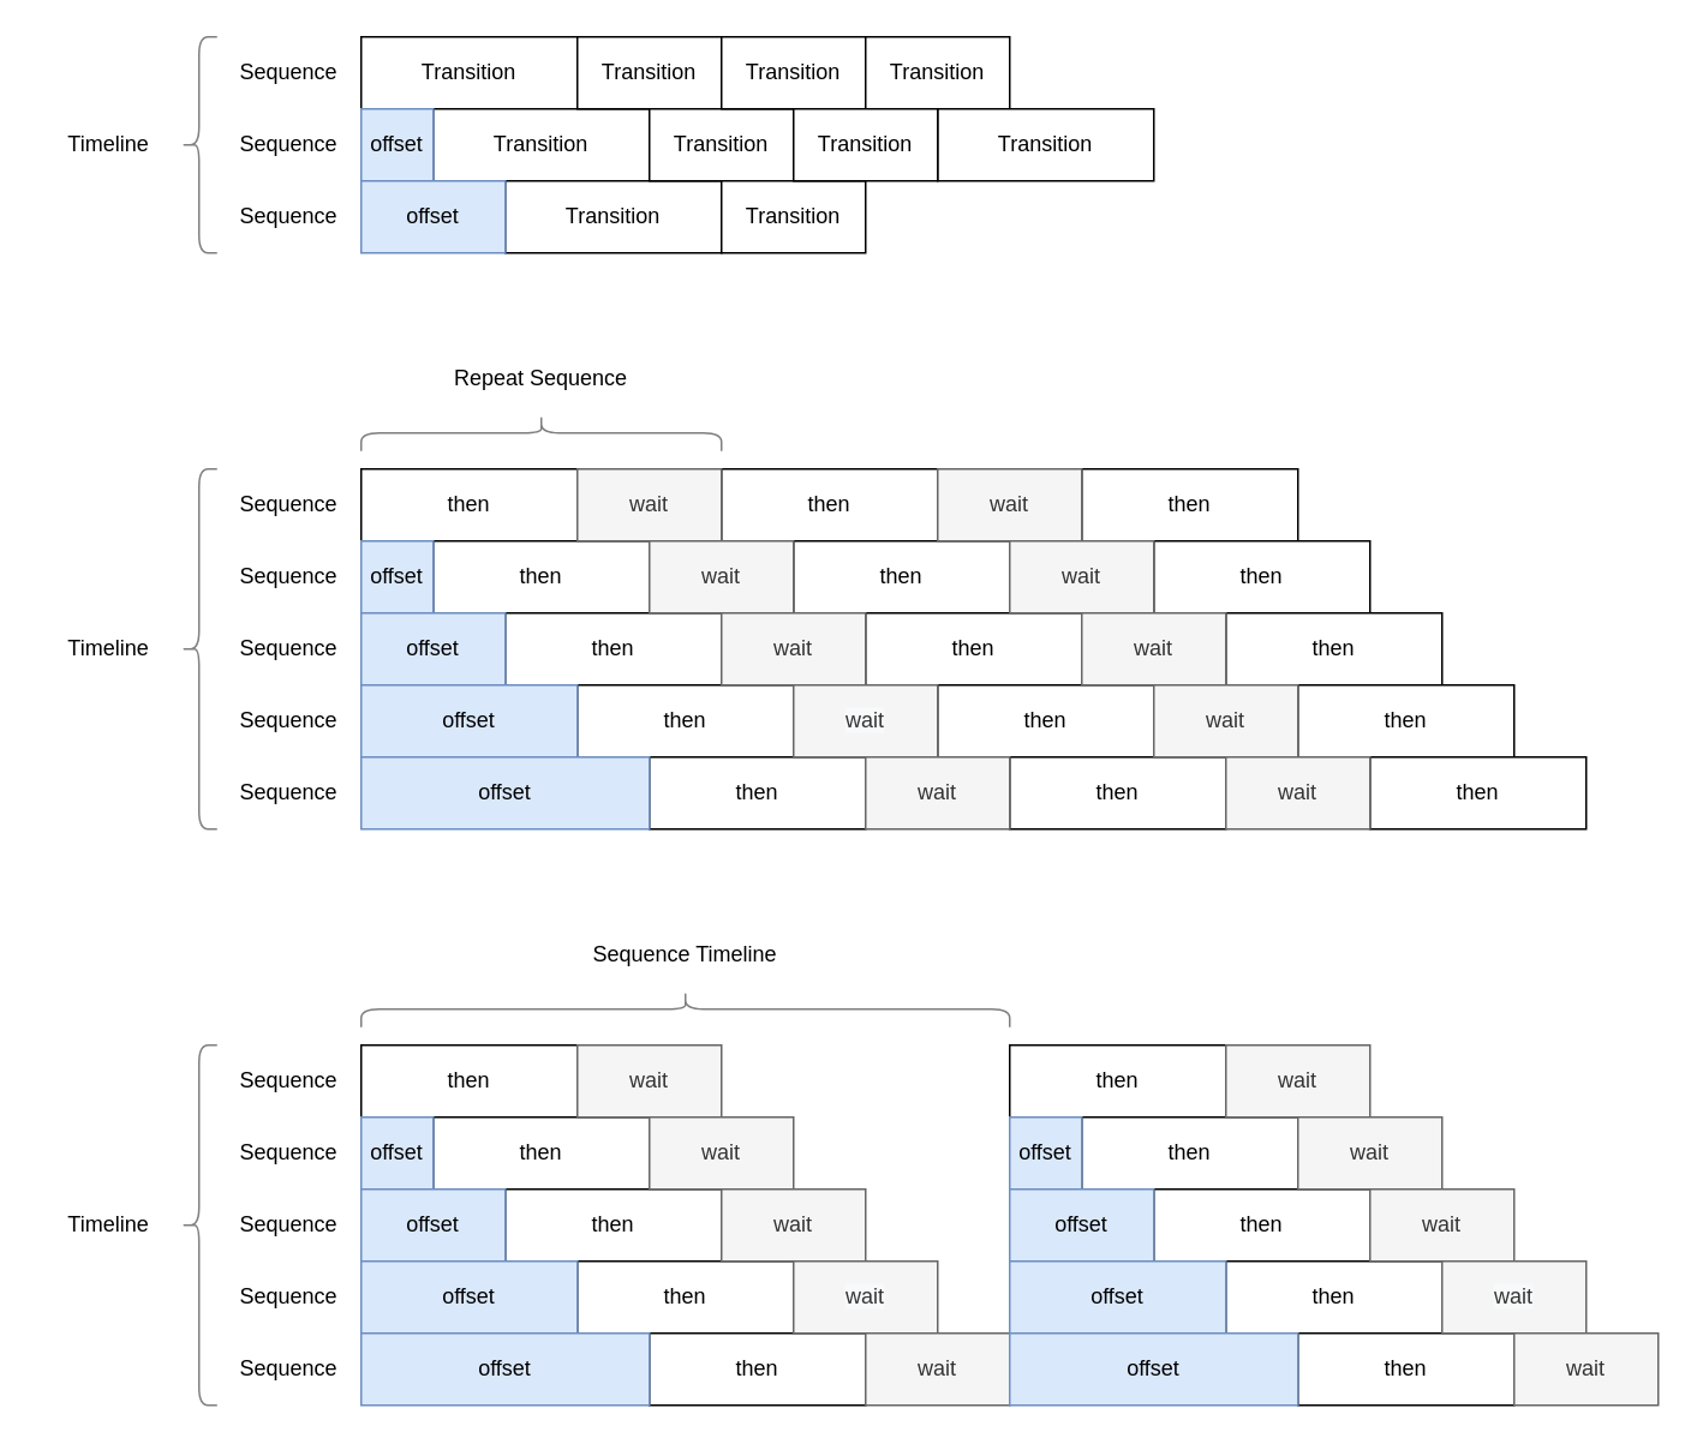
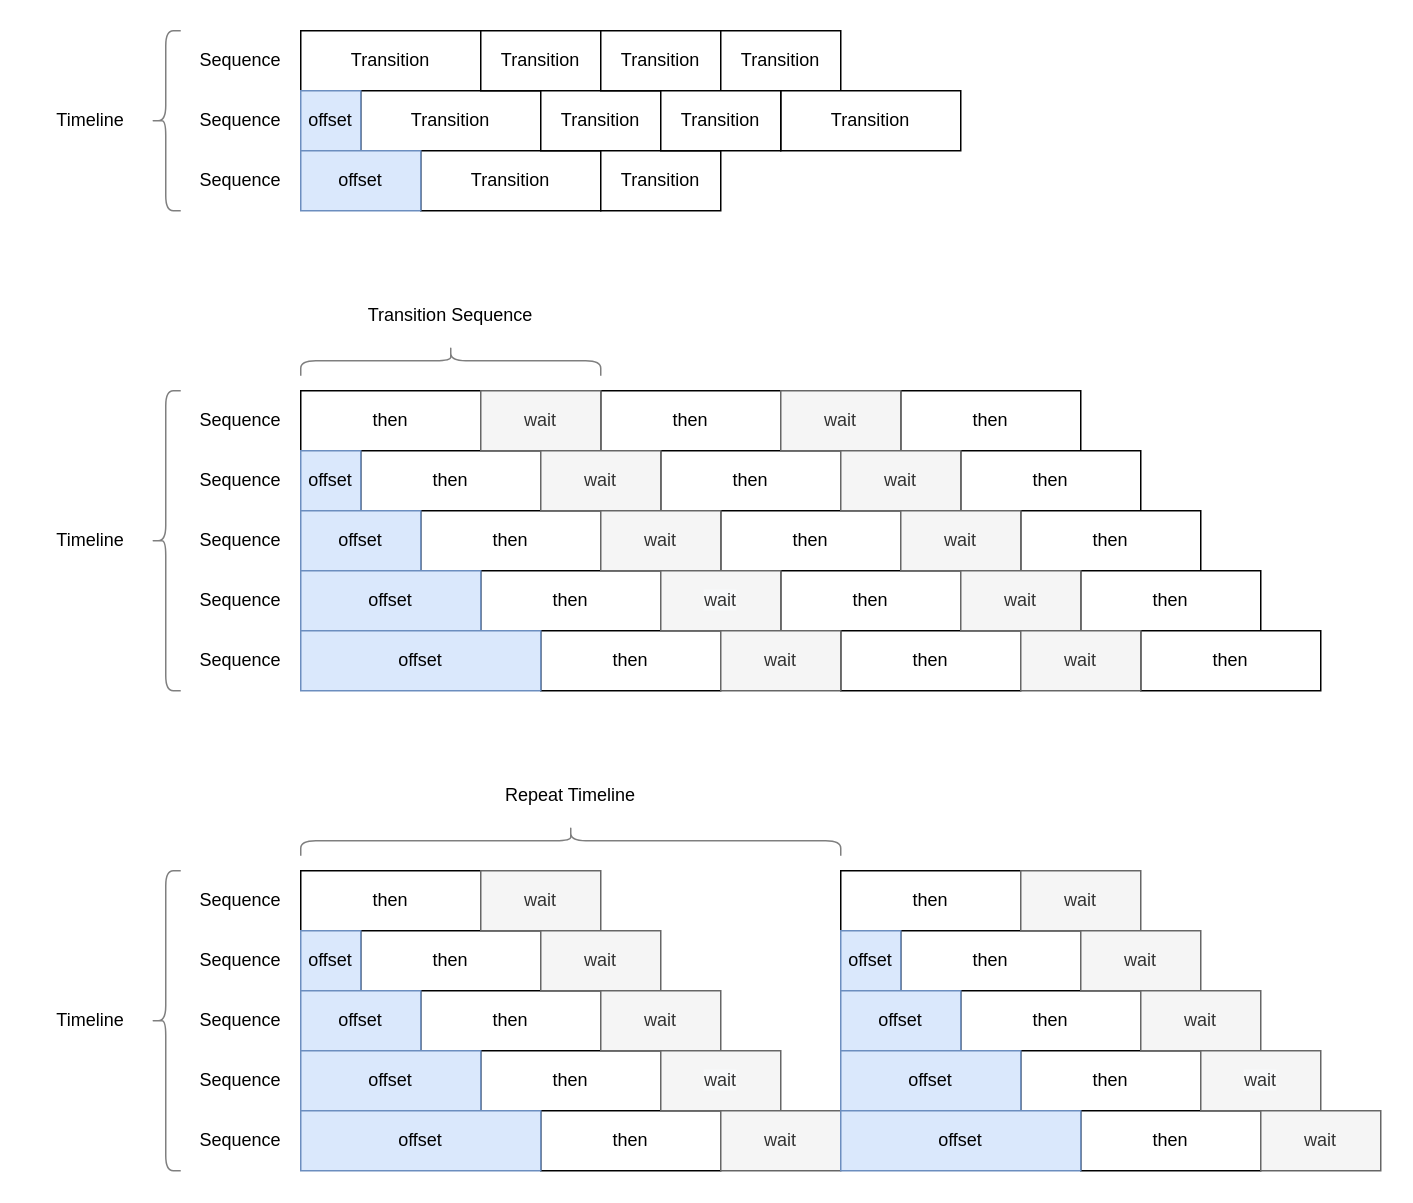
- <mxCell id="60" value="Repeat Sequence" style="text;html=1;strokeColor=none;fillColor=none;align=center;verticalAlign=middle;whiteSpace=wrap;rounded=0;opacity=50;" vertex="1" parent="1"><mxGeometry x="200" y="200" width="200" height="20" as="geometry" /></mxCell>
+ <mxCell id="60" value="Transition Sequence" style="text;html=1;strokeColor=none;fillColor=none;align=center;verticalAlign=middle;whiteSpace=wrap;rounded=0;opacity=50;" vertex="1" parent="1"><mxGeometry x="200" y="200" width="200" height="20" as="geometry" /></mxCell>
- <mxCell id="62" value="Sequence Timeline" style="text;html=1;strokeColor=none;fillColor=none;align=center;verticalAlign=middle;whiteSpace=wrap;rounded=0;opacity=50;" vertex="1" parent="1"><mxGeometry x="280" y="520" width="200" height="20" as="geometry" /></mxCell>
+ <mxCell id="62" value="Repeat Timeline" style="text;html=1;strokeColor=none;fillColor=none;align=center;verticalAlign=middle;whiteSpace=wrap;rounded=0;opacity=50;" vertex="1" parent="1"><mxGeometry x="280" y="520" width="200" height="20" as="geometry" /></mxCell>
